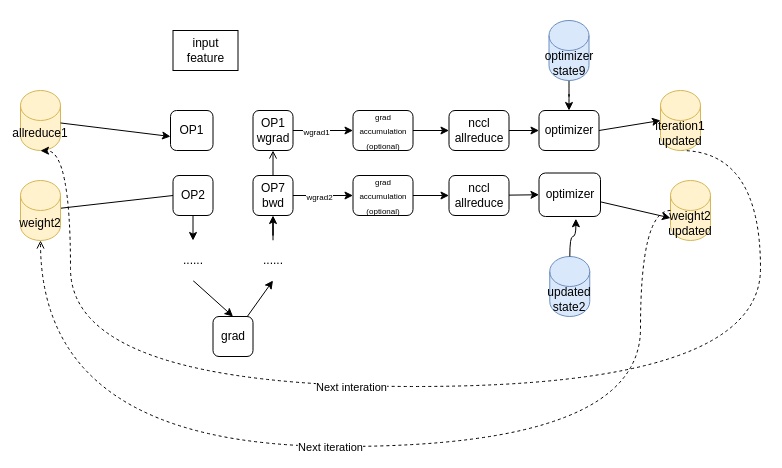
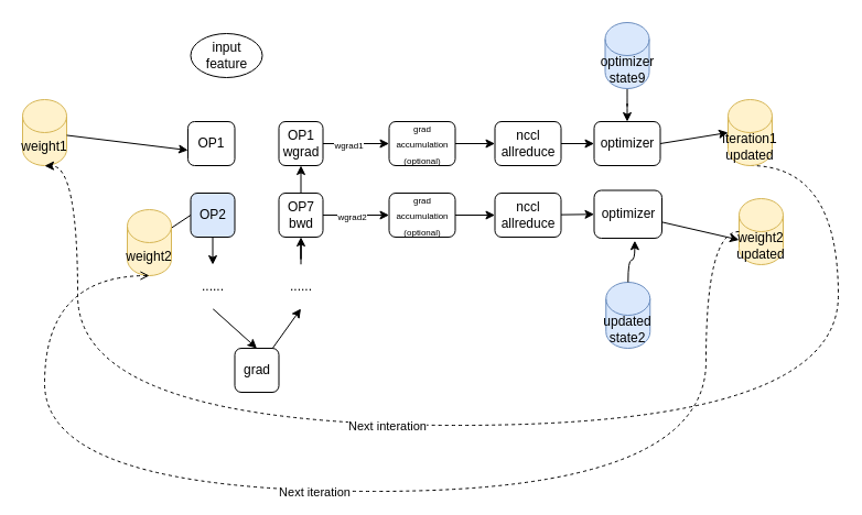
- <mxCell id="5" value="input feature" style="whiteSpace=wrap;html=1;rounded=0;" vertex="1" parent="1"><mxGeometry x="172.5" y="30" width="65" height="40" as="geometry" /></mxCell>
+ <mxCell id="5" value="input feature" style="ellipse;whiteSpace=wrap;html=1;" vertex="1" parent="1"><mxGeometry x="172.5" y="30" width="65" height="40" as="geometry" /></mxCell>
- <mxCell id="30" value="allreduce1" style="shape=cylinder3;whiteSpace=wrap;html=1;boundedLbl=1;backgroundOutline=1;size=15;fillColor=#fff2cc;strokeColor=#d6b656;" vertex="1" parent="1"><mxGeometry x="20" y="90" width="40" height="60" as="geometry" /></mxCell>
+ <mxCell id="30" value="weight1" style="shape=cylinder3;whiteSpace=wrap;html=1;boundedLbl=1;backgroundOutline=1;size=15;fillColor=#fff2cc;strokeColor=#d6b656;" vertex="1" parent="1"><mxGeometry x="20" y="90" width="40" height="60" as="geometry" /></mxCell>
- <mxCell id="19" style="rounded=0;orthogonalLoop=1;jettySize=auto;html=1;entryX=0.5;entryY=1;entryDx=0;entryDy=0;exitX=0.5;exitY=0;exitDx=0;exitDy=0;endArrow=open;" edge="1" parent="1" source="12" target="15"><mxGeometry relative="1" as="geometry"><mxPoint x="289.748" y="175" as="sourcePoint" /><mxPoint x="285.26" y="138.24" as="targetPoint" /></mxGeometry></mxCell>
+ <mxCell id="19" style="rounded=0;orthogonalLoop=1;jettySize=auto;html=1;entryX=0.5;entryY=1;entryDx=0;entryDy=0;exitX=0.5;exitY=0;exitDx=0;exitDy=0;" edge="1" parent="1" source="12" target="15"><mxGeometry relative="1" as="geometry"><mxPoint x="289.748" y="175" as="sourcePoint" /><mxPoint x="285.26" y="138.24" as="targetPoint" /></mxGeometry></mxCell>
- <mxCell id="4" value="OP2" style="rounded=1;whiteSpace=wrap;html=1;" vertex="1" parent="1"><mxGeometry x="172.5" y="175" width="40" height="40" as="geometry" /></mxCell>
+ <mxCell id="4" value="OP2" style="rounded=1;whiteSpace=wrap;html=1;fillColor=#dae8fc;" vertex="1" parent="1"><mxGeometry x="172.5" y="175" width="40" height="40" as="geometry" /></mxCell>
- <mxCell id="32" value="weight2" style="shape=cylinder3;whiteSpace=wrap;html=1;boundedLbl=1;backgroundOutline=1;size=15;fillColor=#fff2cc;strokeColor=#d6b656;" vertex="1" parent="1"><mxGeometry x="20" y="180" width="40" height="60" as="geometry" /></mxCell>
+ <mxCell id="32" value="weight2" style="shape=cylinder3;whiteSpace=wrap;html=1;boundedLbl=1;backgroundOutline=1;size=15;fillColor=#fff2cc;strokeColor=#d6b656;" vertex="1" parent="1"><mxGeometry x="115" y="190" width="40" height="60" as="geometry" /></mxCell>
